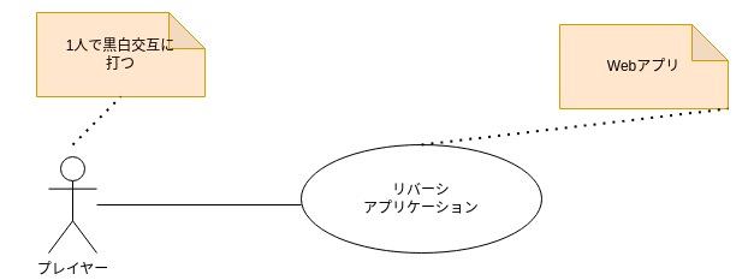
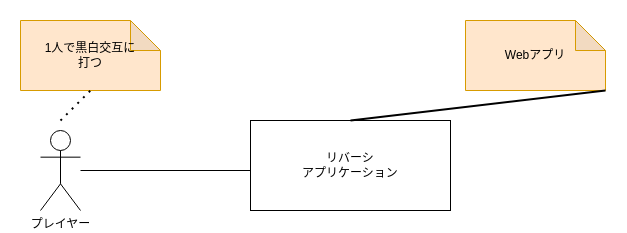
- <mxCell id="7" value="1人で黒白交互に&lt;br&gt;打つ" style="shape=note;whiteSpace=wrap;html=1;backgroundOutline=1;darkOpacity=0.05;fillColor=#ffe6cc;strokeColor=#d79b00;" vertex="1" parent="1"><mxGeometry x="30" y="10" width="140" height="70" as="geometry" /></mxCell>
+ <mxCell id="7" value="1人で黒白交互に&lt;br&gt;打つ" style="shape=note;whiteSpace=wrap;html=1;backgroundOutline=1;darkOpacity=0.05;fillColor=#ffe6cc;strokeColor=#d79b00;" vertex="1" parent="1"><mxGeometry x="20" y="20" width="140" height="70" as="geometry" /></mxCell>
- <mxCell id="6" value="" style="endArrow=none;dashed=1;html=1;dashPattern=1 3;strokeWidth=2;entryX=1;entryY=1;entryDx=0;entryDy=0;entryPerimeter=0;exitX=0.5;exitY=0;exitDx=0;exitDy=0;" edge="1" parent="1" source="2" target="5"><mxGeometry width="50" height="50" relative="1" as="geometry"><mxPoint x="340" y="120" as="sourcePoint" /><mxPoint x="390" y="70" as="targetPoint" /></mxGeometry></mxCell>
+ <mxCell id="6" value="" style="endArrow=none;dashed=0;html=1;dashPattern=1 3;strokeWidth=2;entryX=1;entryY=1;entryDx=0;entryDy=0;entryPerimeter=0;exitX=0.5;exitY=0;exitDx=0;exitDy=0;" edge="1" parent="1" source="2" target="5"><mxGeometry width="50" height="50" relative="1" as="geometry"><mxPoint x="340" y="120" as="sourcePoint" /><mxPoint x="390" y="70" as="targetPoint" /></mxGeometry></mxCell>
- <mxCell id="2" value="リバーシ&lt;br&gt;アプリケーション" style="ellipse;whiteSpace=wrap;html=1;" vertex="1" parent="1"><mxGeometry x="250" y="120" width="200" height="90" as="geometry" /></mxCell>
+ <mxCell id="2" value="リバーシ&lt;br&gt;アプリケーション" style="whiteSpace=wrap;html=1;rounded=0;" vertex="1" parent="1"><mxGeometry x="250" y="120" width="200" height="90" as="geometry" /></mxCell>
